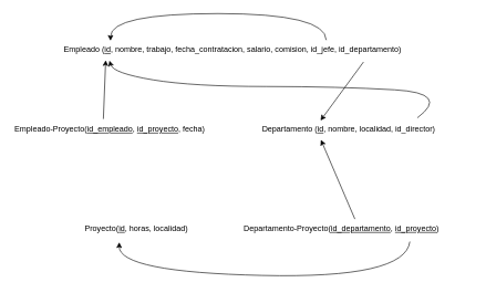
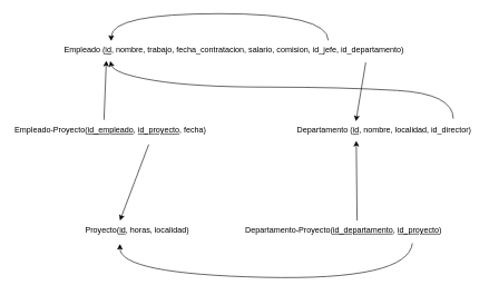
- <mxCell id="3" value="Departamento (&lt;u&gt;id&lt;/u&gt;, nombre, localidad, id_director)" style="text;html=1;strokeColor=none;fillColor=none;align=center;verticalAlign=middle;whiteSpace=wrap;rounded=0;" parent="1" vertex="1"><mxGeometry x="390" y="180" width="270" height="30" as="geometry" /></mxCell>
+ <mxCell id="3" value="Departamento (&lt;u&gt;id&lt;/u&gt;, nombre, localidad, id_director)" style="text;html=1;strokeColor=none;fillColor=none;align=center;verticalAlign=middle;whiteSpace=wrap;rounded=0;" parent="1" vertex="1"><mxGeometry x="440" y="180" width="270" height="30" as="geometry" /></mxCell>
+ <mxCell id="9" value="" style="endArrow=classic;html=1;rounded=0;entryX=0.347;entryY=0;entryDx=0;entryDy=0;entryPerimeter=0;exitX=0.697;exitY=1.2;exitDx=0;exitDy=0;exitPerimeter=0;" parent="1" source="5" target="4" edge="1"><mxGeometry width="50" height="50" relative="1" as="geometry"><mxPoint x="330" y="280" as="sourcePoint" /><mxPoint x="380" y="230" as="targetPoint" /></mxGeometry></mxCell>
